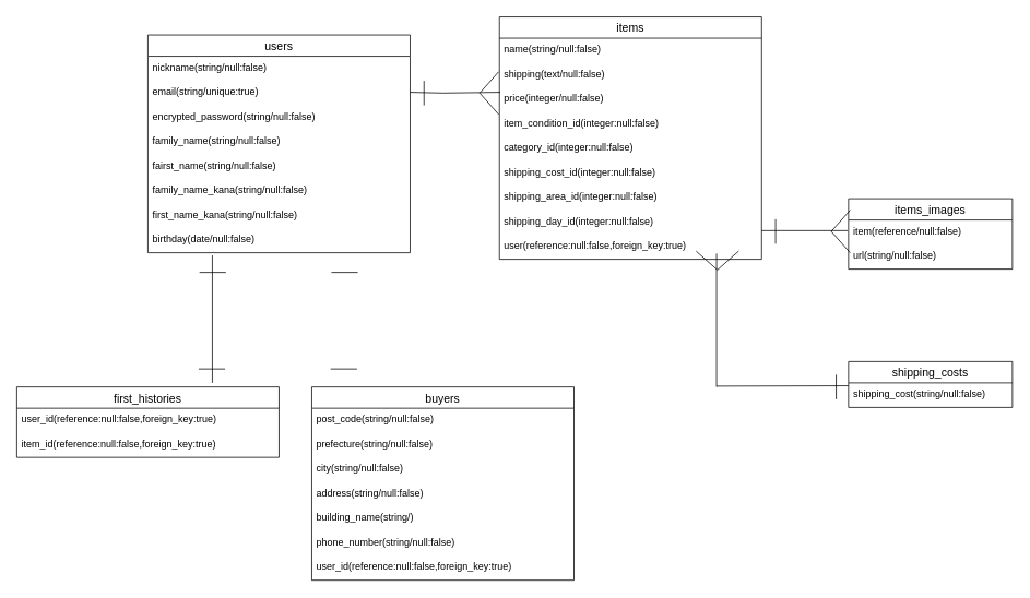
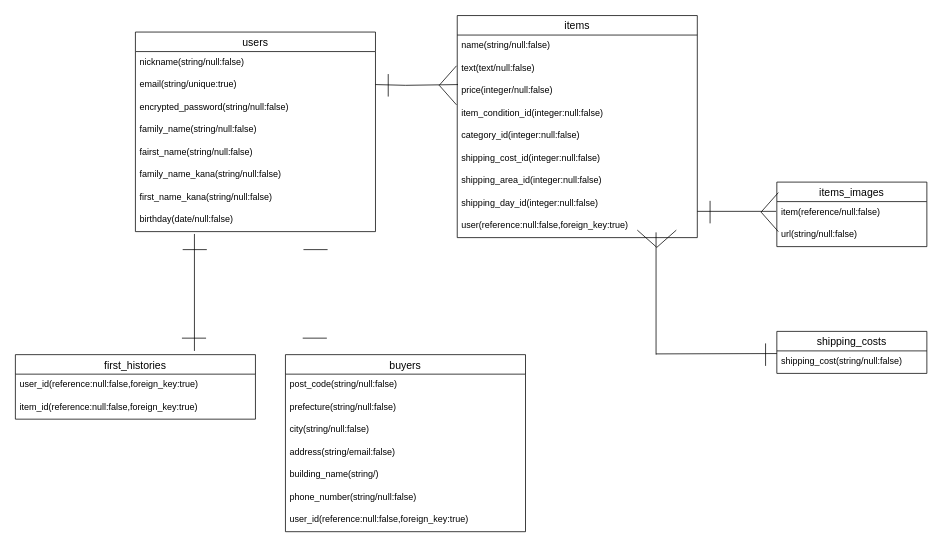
- <mxCell id="4" value="shipping(text/null:false)" style="text;strokeColor=none;fillColor=none;spacingLeft=4;spacingRight=4;overflow=hidden;rotatable=0;points=[[0,0.5],[1,0.5]];portConstraint=eastwest;fontSize=12;" vertex="1" parent="2"><mxGeometry y="56" width="320" height="30" as="geometry" /></mxCell>
+ <mxCell id="4" value="text(text/null:false)" style="text;strokeColor=none;fillColor=none;spacingLeft=4;spacingRight=4;overflow=hidden;rotatable=0;points=[[0,0.5],[1,0.5]];portConstraint=eastwest;fontSize=12;" vertex="1" parent="2"><mxGeometry y="56" width="320" height="30" as="geometry" /></mxCell>
- <mxCell id="25" value="address(string/null:false)" style="text;strokeColor=none;fillColor=none;spacingLeft=4;spacingRight=4;overflow=hidden;rotatable=0;points=[[0,0.5],[1,0.5]];portConstraint=eastwest;fontSize=12;" vertex="1" parent="21"><mxGeometry y="116" width="320" height="30" as="geometry" /></mxCell>
+ <mxCell id="25" value="address(string/email:false)" style="text;strokeColor=none;fillColor=none;spacingLeft=4;spacingRight=4;overflow=hidden;rotatable=0;points=[[0,0.5],[1,0.5]];portConstraint=eastwest;fontSize=12;" vertex="1" parent="21"><mxGeometry y="116" width="320" height="30" as="geometry" /></mxCell>
